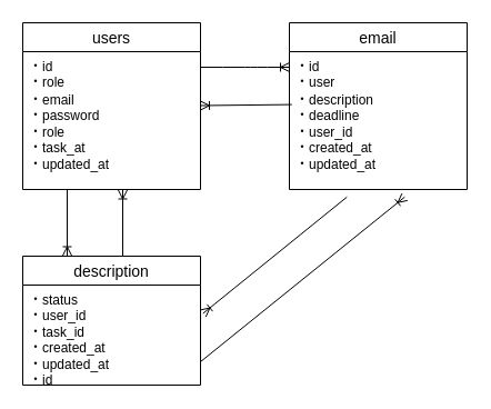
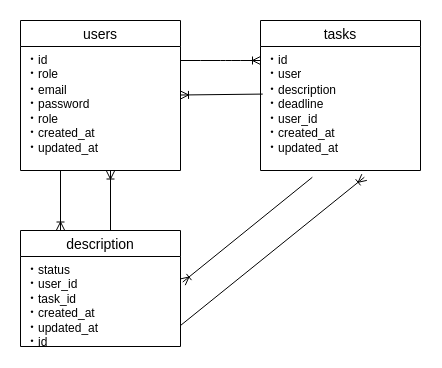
- <mxCell id="2" value="email" style="swimlane;fontStyle=0;childLayout=stackLayout;horizontal=1;startSize=26;horizontalStack=0;resizeParent=1;resizeParentMax=0;resizeLast=0;collapsible=1;marginBottom=0;align=center;fontSize=14;" vertex="1" parent="1"><mxGeometry x="260" y="20" width="160" height="150" as="geometry" /></mxCell>
+ <mxCell id="2" value="tasks" style="swimlane;fontStyle=0;childLayout=stackLayout;horizontal=1;startSize=26;horizontalStack=0;resizeParent=1;resizeParentMax=0;resizeLast=0;collapsible=1;marginBottom=0;align=center;fontSize=14;" vertex="1" parent="1"><mxGeometry x="260" y="20" width="160" height="150" as="geometry" /></mxCell>
- <mxCell id="8" value="・email&lt;div&gt;・password&lt;/div&gt;&lt;div&gt;・role&lt;/div&gt;&lt;div&gt;・task_at&lt;/div&gt;&lt;div&gt;・updated_at&lt;/div&gt;" style="text;strokeColor=none;fillColor=none;spacingLeft=4;spacingRight=4;overflow=hidden;rotatable=0;points=[[0,0.5],[1,0.5]];portConstraint=eastwest;fontSize=12;whiteSpace=wrap;html=1;" vertex="1" parent="6"><mxGeometry y="56" width="160" height="94" as="geometry" /></mxCell>
+ <mxCell id="8" value="・email&lt;div&gt;・password&lt;/div&gt;&lt;div&gt;・role&lt;/div&gt;&lt;div&gt;・created_at&lt;/div&gt;&lt;div&gt;・updated_at&lt;/div&gt;" style="text;strokeColor=none;fillColor=none;spacingLeft=4;spacingRight=4;overflow=hidden;rotatable=0;points=[[0,0.5],[1,0.5]];portConstraint=eastwest;fontSize=12;whiteSpace=wrap;html=1;" vertex="1" parent="6"><mxGeometry y="56" width="160" height="94" as="geometry" /></mxCell>
